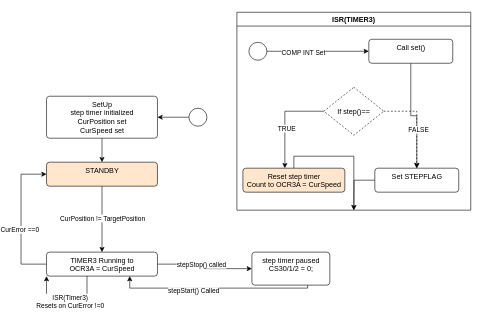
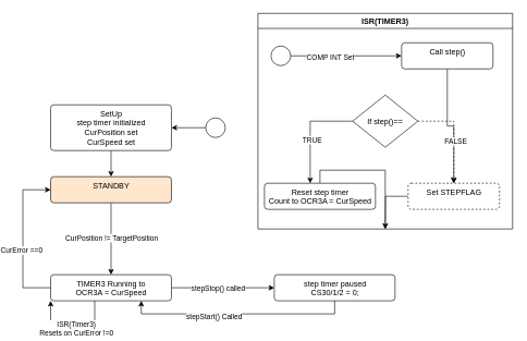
- <mxCell id="6" value="Call set()" style="html=1;align=center;verticalAlign=top;rounded=1;absoluteArcSize=1;arcSize=10;dashed=0;" vertex="1" parent="4"><mxGeometry x="220" y="45" width="140" height="40" as="geometry" /></mxCell>
+ <mxCell id="6" value="Call step()" style="html=1;align=center;verticalAlign=top;rounded=1;absoluteArcSize=1;arcSize=10;dashed=0;" vertex="1" parent="4"><mxGeometry x="220" y="45" width="140" height="40" as="geometry" /></mxCell>
- <mxCell id="7" value="If step()==" style="rhombus;dashed=1;" vertex="1" parent="4"><mxGeometry x="145" y="125" width="100" height="80" as="geometry" /></mxCell>
+ <mxCell id="7" value="If step()==" style="rhombus;" vertex="1" parent="4"><mxGeometry x="145" y="125" width="100" height="80" as="geometry" /></mxCell>
- <mxCell id="9" value="Reset step timer&lt;br&gt;Count to OCR3A = CurSpeed" style="html=1;align=center;verticalAlign=top;rounded=1;absoluteArcSize=1;arcSize=10;dashed=0;fillColor=#ffe6cc;" vertex="1" parent="4"><mxGeometry x="10" y="260" width="170" height="40" as="geometry" /></mxCell>
+ <mxCell id="9" value="Reset step timer&lt;br&gt;Count to OCR3A = CurSpeed" style="html=1;align=center;verticalAlign=top;rounded=1;absoluteArcSize=1;arcSize=10;dashed=0;" vertex="1" parent="4"><mxGeometry x="10" y="260" width="170" height="40" as="geometry" /></mxCell>
- <mxCell id="13" value="Set STEPFLAG" style="html=1;align=center;verticalAlign=top;rounded=1;absoluteArcSize=1;arcSize=10;dashed=0;" vertex="1" parent="4"><mxGeometry x="230" y="260" width="140" height="40" as="geometry" /></mxCell>
+ <mxCell id="13" value="Set STEPFLAG" style="html=1;align=center;verticalAlign=top;rounded=1;absoluteArcSize=1;arcSize=10;dashed=1;" vertex="1" parent="4"><mxGeometry x="230" y="260" width="140" height="40" as="geometry" /></mxCell>
- <mxCell id="33" value="step timer paused&lt;br&gt;CS30/1/2 = 0;" style="html=1;align=center;verticalAlign=top;rounded=1;absoluteArcSize=1;arcSize=10;dashed=0;" vertex="1" parent="1"><mxGeometry x="405" y="420" width="130" height="55" as="geometry" /></mxCell>
+ <mxCell id="33" value="step timer paused&lt;br&gt;CS30/1/2 = 0;" style="html=1;align=center;verticalAlign=top;rounded=1;absoluteArcSize=1;arcSize=10;dashed=0;" vertex="1" parent="1"><mxGeometry x="405" y="420" width="185" height="40" as="geometry" /></mxCell>
